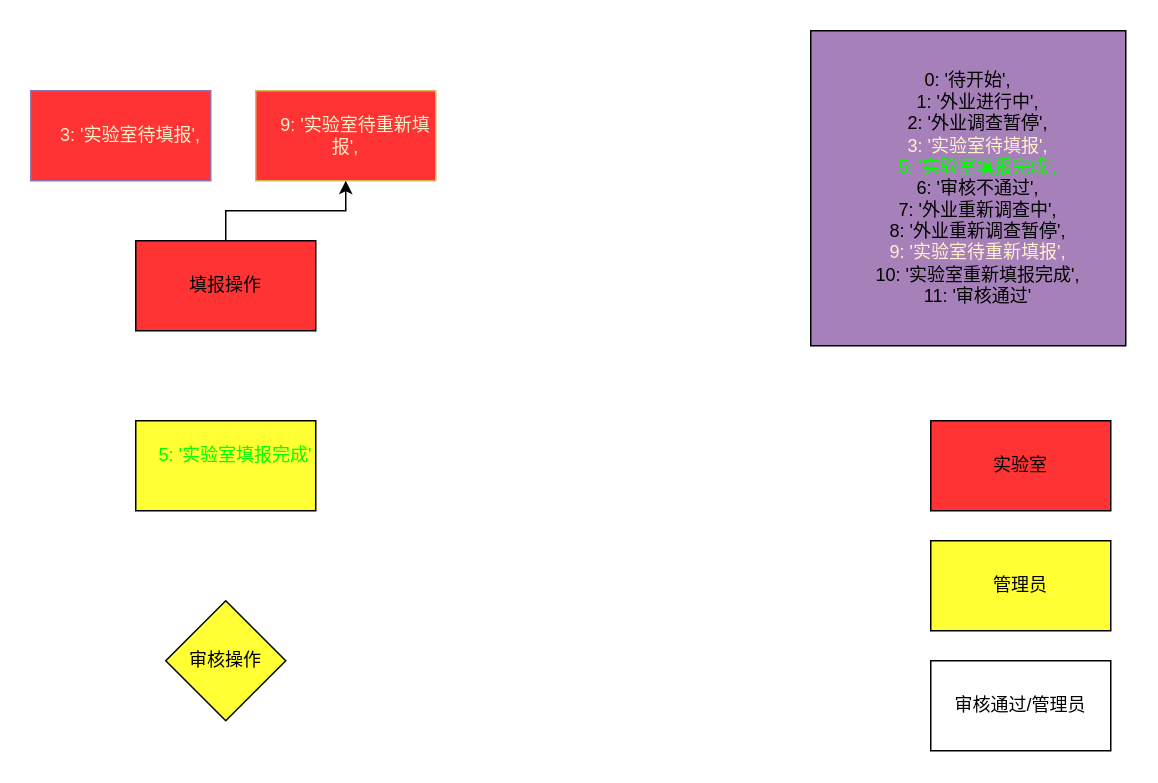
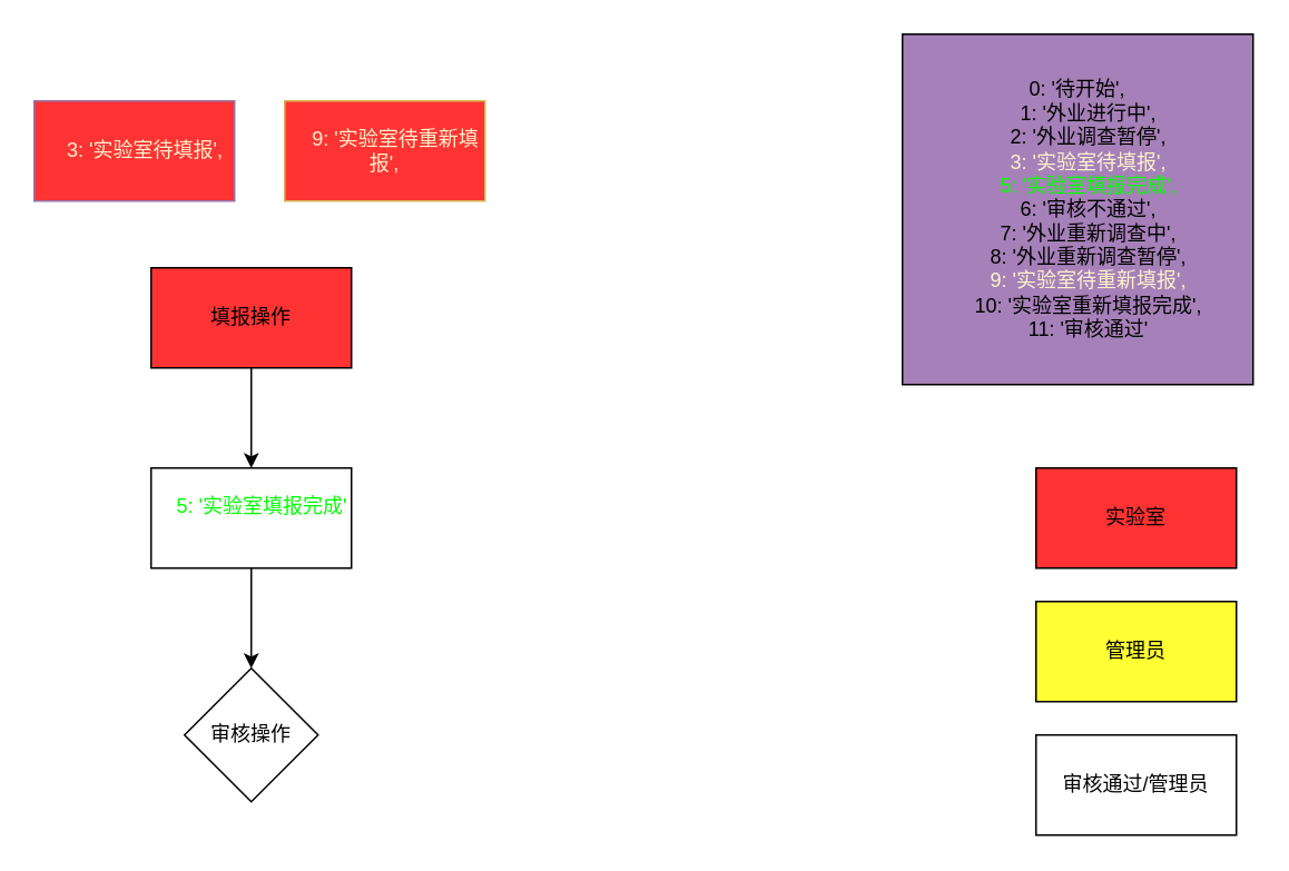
- <mxCell id="11" value="" style="edgeStyle=orthogonalEdgeStyle;rounded=0;orthogonalLoop=1;jettySize=auto;html=1;fontColor=#000000;" edge="1" parent="1" source="12" target="3"><mxGeometry relative="1" as="geometry" /></mxCell>
+ <mxCell id="11" value="" style="edgeStyle=orthogonalEdgeStyle;rounded=0;orthogonalLoop=1;jettySize=auto;html=1;fontColor=#000000;" edge="1" parent="1" source="12" target="8"><mxGeometry relative="1" as="geometry" /></mxCell>
- <mxCell id="8" value="&lt;div&gt;&lt;font color=&quot;#00ff00&quot;&gt;&amp;nbsp; &amp;nbsp; 5: '实验室填报完成'&lt;/font&gt;&lt;/div&gt;&lt;div&gt;&lt;font color=&quot;#00ff00&quot;&gt;&lt;br&gt;&lt;/font&gt;&lt;/div&gt;" style="whiteSpace=wrap;html=1;fillColor=#ffff33;" vertex="1" parent="1"><mxGeometry x="90" y="280" width="120" height="60" as="geometry" /></mxCell>
+ <mxCell id="8" value="&lt;div&gt;&lt;font color=&quot;#00ff00&quot;&gt;&amp;nbsp; &amp;nbsp; 5: '实验室填报完成'&lt;/font&gt;&lt;/div&gt;&lt;div&gt;&lt;font color=&quot;#00ff00&quot;&gt;&lt;br&gt;&lt;/font&gt;&lt;/div&gt;" style="whiteSpace=wrap;html=1;" vertex="1" parent="1"><mxGeometry x="90" y="280" width="120" height="60" as="geometry" /></mxCell>
+ <mxCell id="7" style="edgeStyle=orthogonalEdgeStyle;rounded=0;orthogonalLoop=1;jettySize=auto;html=1;exitX=0.5;exitY=1;exitDx=0;exitDy=0;entryX=0.5;entryY=0;entryDx=0;entryDy=0;" edge="1" parent="1" source="8" target="10"><mxGeometry relative="1" as="geometry"><mxPoint x="150" y="360" as="targetPoint" /></mxGeometry></mxCell>
- <mxCell id="10" value="&lt;font color=&quot;#000000&quot;&gt;审核操作&lt;/font&gt;" style="rhombus;whiteSpace=wrap;html=1;fillColor=#FFFF33;fontColor=#FF3333;" vertex="1" parent="1"><mxGeometry x="110" y="400" width="80" height="80" as="geometry" /></mxCell>
+ <mxCell id="10" value="&lt;font color=&quot;#000000&quot;&gt;审核操作&lt;/font&gt;" style="rhombus;whiteSpace=wrap;html=1;fillColor=#ffffff;fontColor=#FF3333;" vertex="1" parent="1"><mxGeometry x="110" y="400" width="80" height="80" as="geometry" /></mxCell>
